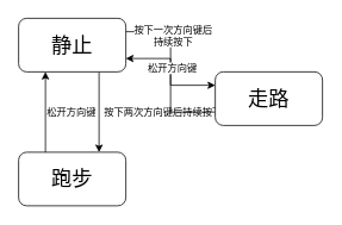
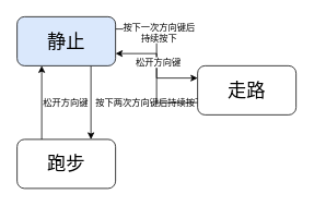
- <mxCell id="6" value="&lt;font style=&quot;font-size: 23px&quot;&gt;静止&lt;br&gt;&lt;/font&gt;" style="rounded=1;whiteSpace=wrap;html=1;" vertex="1" parent="1"><mxGeometry x="20" y="20" width="120" height="60" as="geometry" /></mxCell>
+ <mxCell id="6" value="&lt;font style=&quot;font-size: 23px&quot;&gt;静止&lt;br&gt;&lt;/font&gt;" style="rounded=1;whiteSpace=wrap;html=1;fillColor=#dae8fc;" vertex="1" parent="1"><mxGeometry x="20" y="20" width="120" height="60" as="geometry" /></mxCell>
